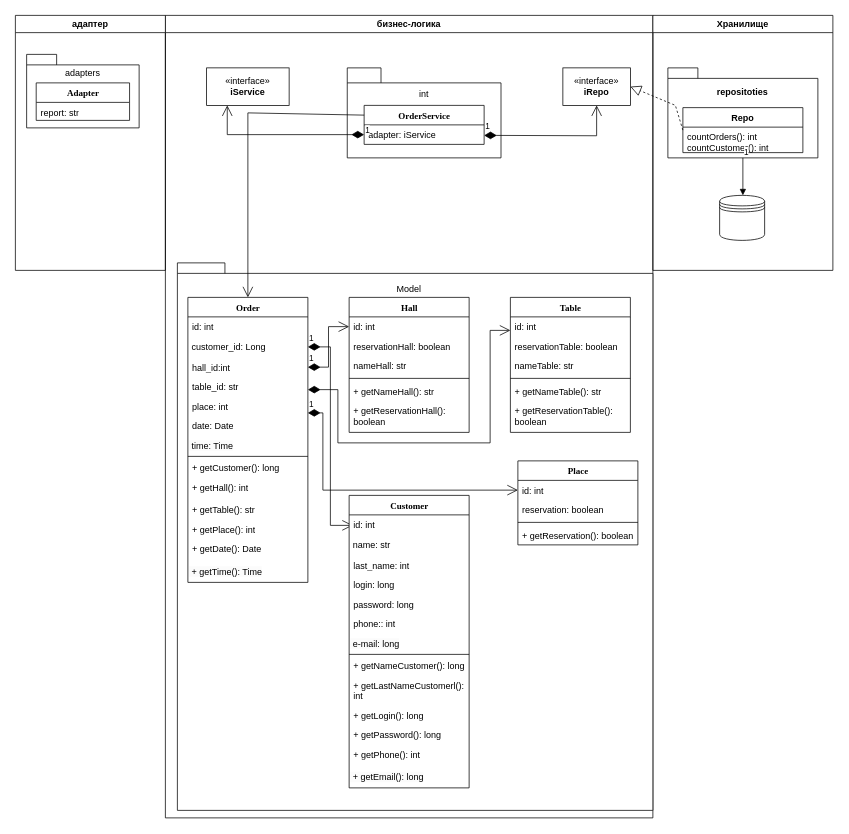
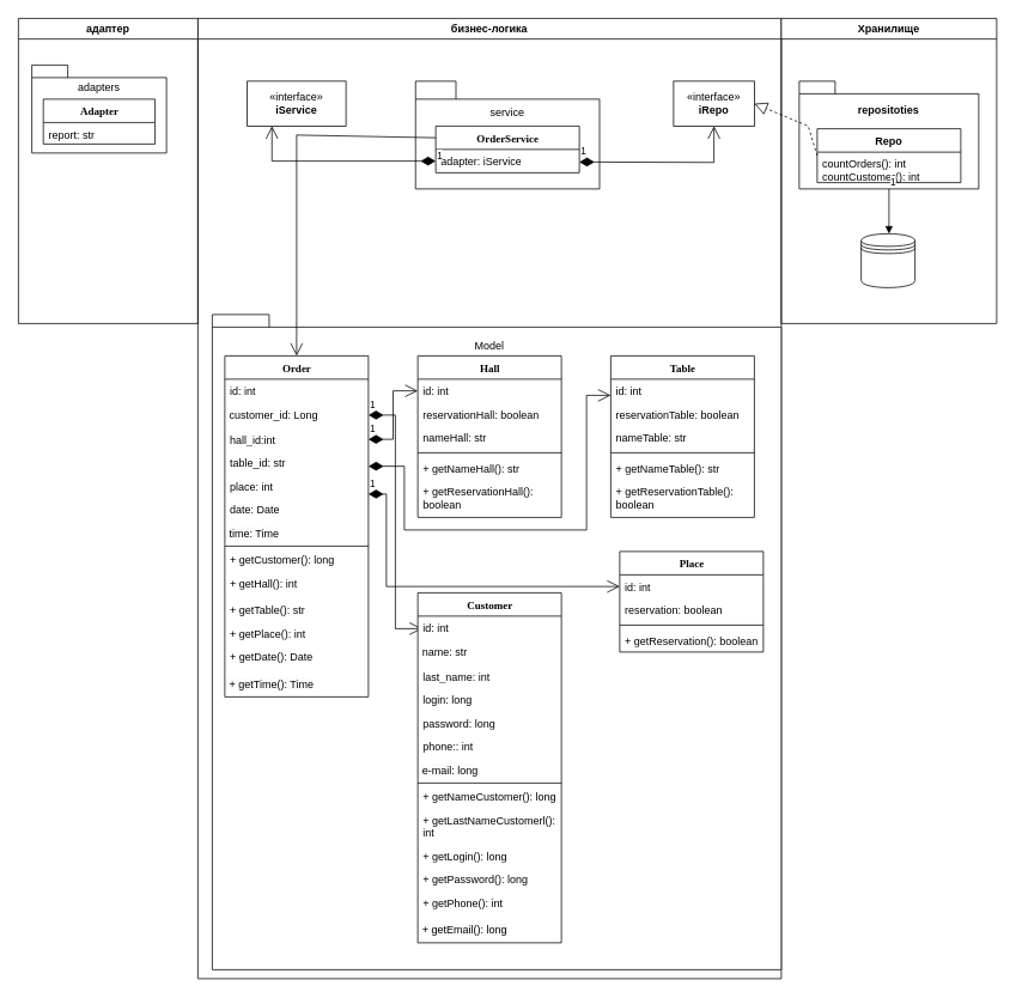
- <mxCell id="6" value="int" style="text;html=1;strokeColor=none;fillColor=none;align=center;verticalAlign=middle;whiteSpace=wrap;rounded=0;" parent="2" vertex="1"><mxGeometry x="315" y="90" width="60" height="30" as="geometry" /></mxCell>
+ <mxCell id="6" value="service" style="text;html=1;strokeColor=none;fillColor=none;align=center;verticalAlign=middle;whiteSpace=wrap;rounded=0;" parent="2" vertex="1"><mxGeometry x="315" y="90" width="60" height="30" as="geometry" /></mxCell>
